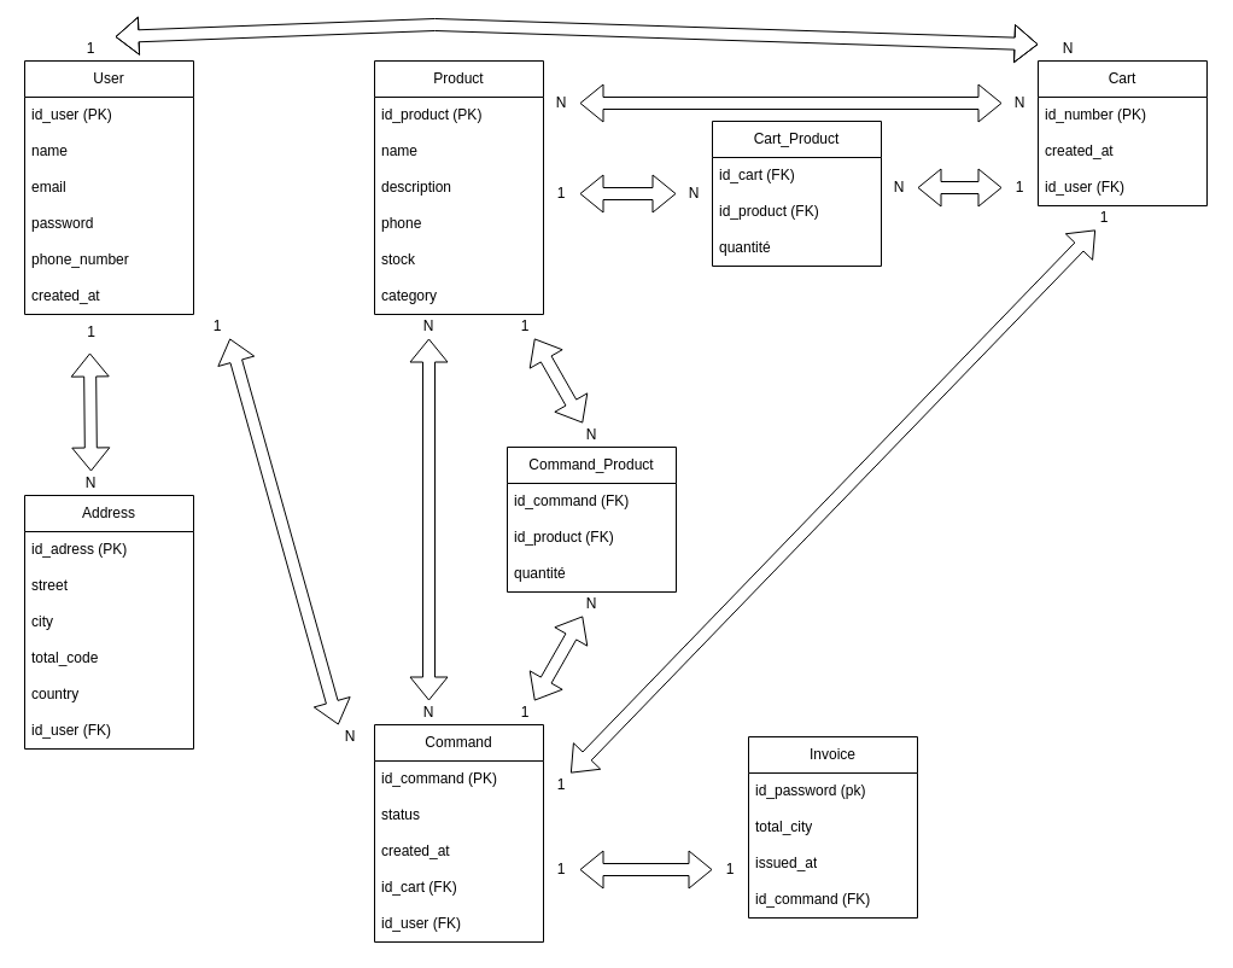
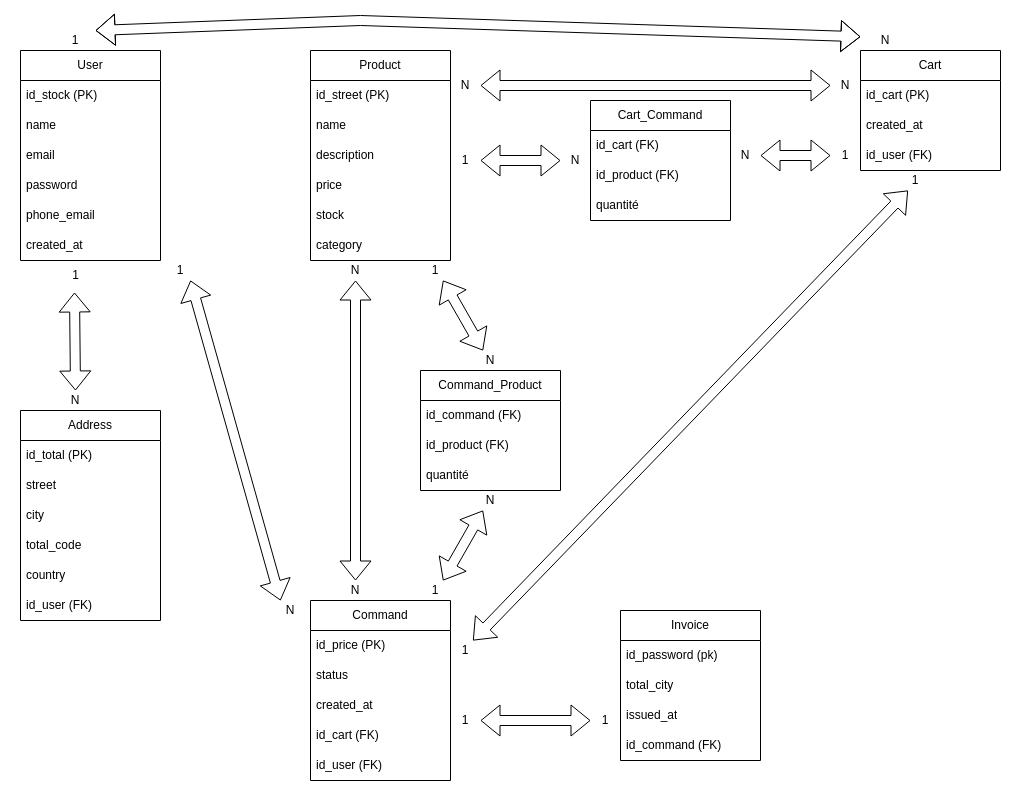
- <mxCell id="3" value="id_user (PK)" style="text;strokeColor=none;fillColor=none;align=left;verticalAlign=middle;spacingLeft=4;spacingRight=4;overflow=hidden;points=[[0,0.5],[1,0.5]];portConstraint=eastwest;rotatable=0;whiteSpace=wrap;html=1;" vertex="1" parent="2"><mxGeometry y="30" width="140" height="30" as="geometry" /></mxCell>
+ <mxCell id="3" value="id_stock (PK)" style="text;strokeColor=none;fillColor=none;align=left;verticalAlign=middle;spacingLeft=4;spacingRight=4;overflow=hidden;points=[[0,0.5],[1,0.5]];portConstraint=eastwest;rotatable=0;whiteSpace=wrap;html=1;" vertex="1" parent="2"><mxGeometry y="30" width="140" height="30" as="geometry" /></mxCell>
- <mxCell id="17" value="id_product (PK)" style="text;strokeColor=none;fillColor=none;align=left;verticalAlign=middle;spacingLeft=4;spacingRight=4;overflow=hidden;points=[[0,0.5],[1,0.5]];portConstraint=eastwest;rotatable=0;whiteSpace=wrap;html=1;" vertex="1" parent="16"><mxGeometry y="30" width="140" height="30" as="geometry" /></mxCell>
+ <mxCell id="17" value="id_street (PK)" style="text;strokeColor=none;fillColor=none;align=left;verticalAlign=middle;spacingLeft=4;spacingRight=4;overflow=hidden;points=[[0,0.5],[1,0.5]];portConstraint=eastwest;rotatable=0;whiteSpace=wrap;html=1;" vertex="1" parent="16"><mxGeometry y="30" width="140" height="30" as="geometry" /></mxCell>
- <mxCell id="24" value="id_number (PK)" style="text;strokeColor=none;fillColor=none;align=left;verticalAlign=middle;spacingLeft=4;spacingRight=4;overflow=hidden;points=[[0,0.5],[1,0.5]];portConstraint=eastwest;rotatable=0;whiteSpace=wrap;html=1;" vertex="1" parent="23"><mxGeometry y="30" width="140" height="30" as="geometry" /></mxCell>
+ <mxCell id="24" value="id_cart (PK)" style="text;strokeColor=none;fillColor=none;align=left;verticalAlign=middle;spacingLeft=4;spacingRight=4;overflow=hidden;points=[[0,0.5],[1,0.5]];portConstraint=eastwest;rotatable=0;whiteSpace=wrap;html=1;" vertex="1" parent="23"><mxGeometry y="30" width="140" height="30" as="geometry" /></mxCell>
- <mxCell id="56" value="Cart_Product" style="swimlane;fontStyle=0;childLayout=stackLayout;horizontal=1;startSize=30;horizontalStack=0;resizeParent=1;resizeParentMax=0;resizeLast=0;collapsible=1;marginBottom=0;whiteSpace=wrap;html=1;" vertex="1" parent="1"><mxGeometry x="590" y="100" width="140" height="120" as="geometry" /></mxCell>
+ <mxCell id="56" value="Cart_Command" style="swimlane;fontStyle=0;childLayout=stackLayout;horizontal=1;startSize=30;horizontalStack=0;resizeParent=1;resizeParentMax=0;resizeLast=0;collapsible=1;marginBottom=0;whiteSpace=wrap;html=1;" vertex="1" parent="1"><mxGeometry x="590" y="100" width="140" height="120" as="geometry" /></mxCell>
- <mxCell id="20" value="phone" style="text;strokeColor=none;fillColor=none;align=left;verticalAlign=middle;spacingLeft=4;spacingRight=4;overflow=hidden;points=[[0,0.5],[1,0.5]];portConstraint=eastwest;rotatable=0;whiteSpace=wrap;html=1;" vertex="1" parent="16"><mxGeometry y="120" width="140" height="30" as="geometry" /></mxCell>
+ <mxCell id="20" value="price" style="text;strokeColor=none;fillColor=none;align=left;verticalAlign=middle;spacingLeft=4;spacingRight=4;overflow=hidden;points=[[0,0.5],[1,0.5]];portConstraint=eastwest;rotatable=0;whiteSpace=wrap;html=1;" vertex="1" parent="16"><mxGeometry y="120" width="140" height="30" as="geometry" /></mxCell>
- <mxCell id="7" value="phone_number" style="text;strokeColor=none;fillColor=none;align=left;verticalAlign=middle;spacingLeft=4;spacingRight=4;overflow=hidden;points=[[0,0.5],[1,0.5]];portConstraint=eastwest;rotatable=0;whiteSpace=wrap;html=1;" vertex="1" parent="2"><mxGeometry y="150" width="140" height="30" as="geometry" /></mxCell>
+ <mxCell id="7" value="phone_email" style="text;strokeColor=none;fillColor=none;align=left;verticalAlign=middle;spacingLeft=4;spacingRight=4;overflow=hidden;points=[[0,0.5],[1,0.5]];portConstraint=eastwest;rotatable=0;whiteSpace=wrap;html=1;" vertex="1" parent="2"><mxGeometry y="150" width="140" height="30" as="geometry" /></mxCell>
- <mxCell id="10" value="id_adress (PK)" style="text;strokeColor=none;fillColor=none;align=left;verticalAlign=middle;spacingLeft=4;spacingRight=4;overflow=hidden;points=[[0,0.5],[1,0.5]];portConstraint=eastwest;rotatable=0;whiteSpace=wrap;html=1;" vertex="1" parent="9"><mxGeometry y="30" width="140" height="30" as="geometry" /></mxCell>
+ <mxCell id="10" value="id_total (PK)" style="text;strokeColor=none;fillColor=none;align=left;verticalAlign=middle;spacingLeft=4;spacingRight=4;overflow=hidden;points=[[0,0.5],[1,0.5]];portConstraint=eastwest;rotatable=0;whiteSpace=wrap;html=1;" vertex="1" parent="9"><mxGeometry y="30" width="140" height="30" as="geometry" /></mxCell>
- <mxCell id="28" value="id_command (PK)" style="text;strokeColor=none;fillColor=none;align=left;verticalAlign=middle;spacingLeft=4;spacingRight=4;overflow=hidden;points=[[0,0.5],[1,0.5]];portConstraint=eastwest;rotatable=0;whiteSpace=wrap;html=1;" vertex="1" parent="27"><mxGeometry y="30" width="140" height="30" as="geometry" /></mxCell>
+ <mxCell id="28" value="id_price (PK)" style="text;strokeColor=none;fillColor=none;align=left;verticalAlign=middle;spacingLeft=4;spacingRight=4;overflow=hidden;points=[[0,0.5],[1,0.5]];portConstraint=eastwest;rotatable=0;whiteSpace=wrap;html=1;" vertex="1" parent="27"><mxGeometry y="30" width="140" height="30" as="geometry" /></mxCell>
